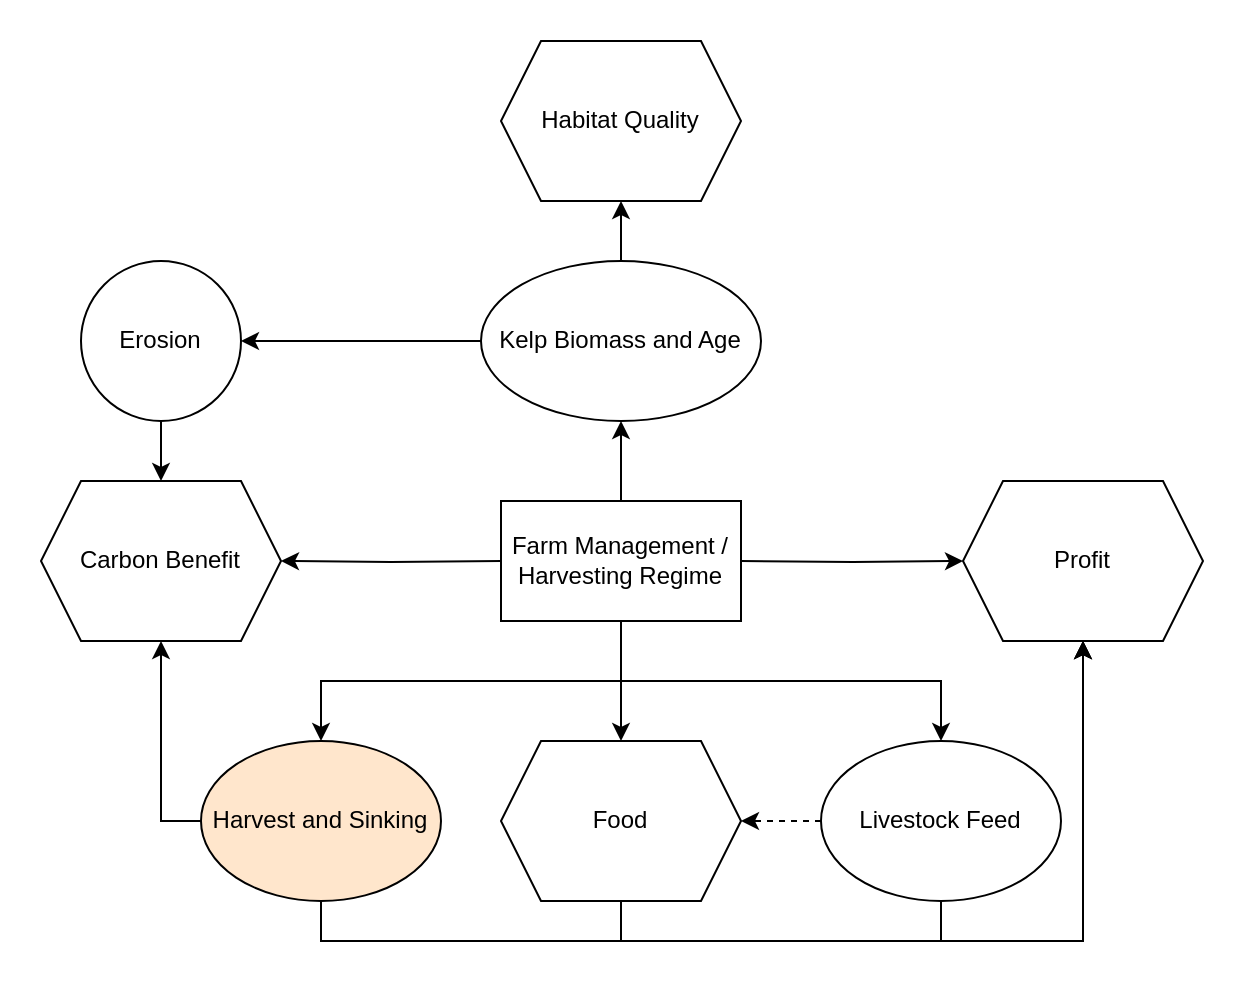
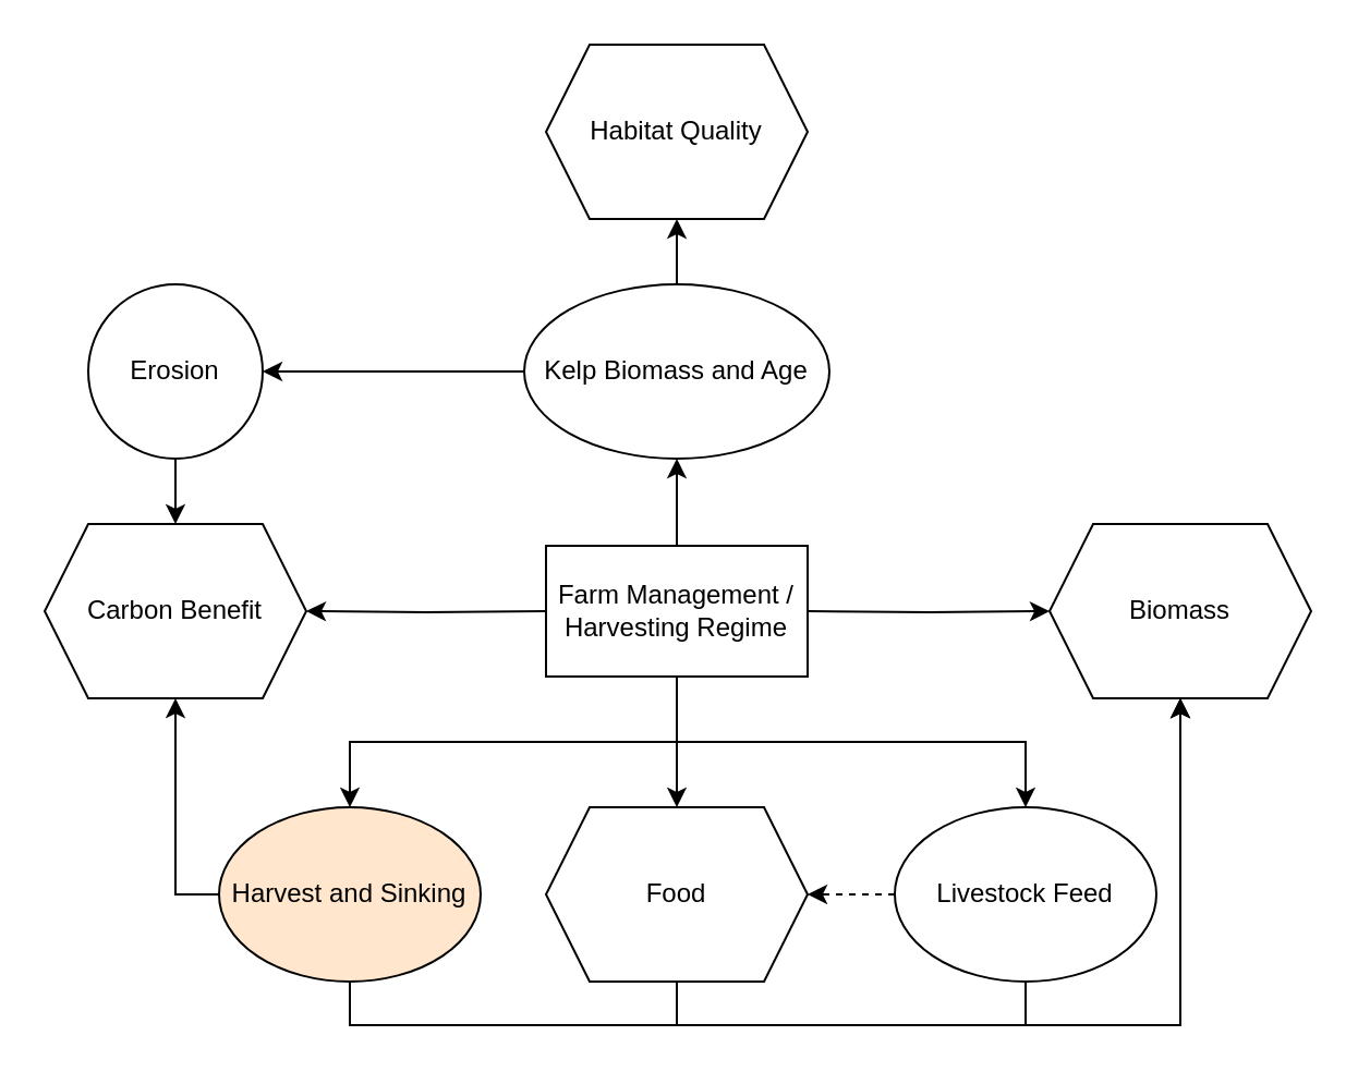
- <mxCell id="24" value="Profit" style="shape=hexagon;perimeter=hexagonPerimeter2;whiteSpace=wrap;html=1;fixedSize=1;" vertex="1" parent="1"><mxGeometry x="481" y="240" width="120" height="80" as="geometry" /></mxCell>
+ <mxCell id="24" value="Biomass" style="shape=hexagon;perimeter=hexagonPerimeter2;whiteSpace=wrap;html=1;fixedSize=1;" vertex="1" parent="1"><mxGeometry x="481" y="240" width="120" height="80" as="geometry" /></mxCell>
